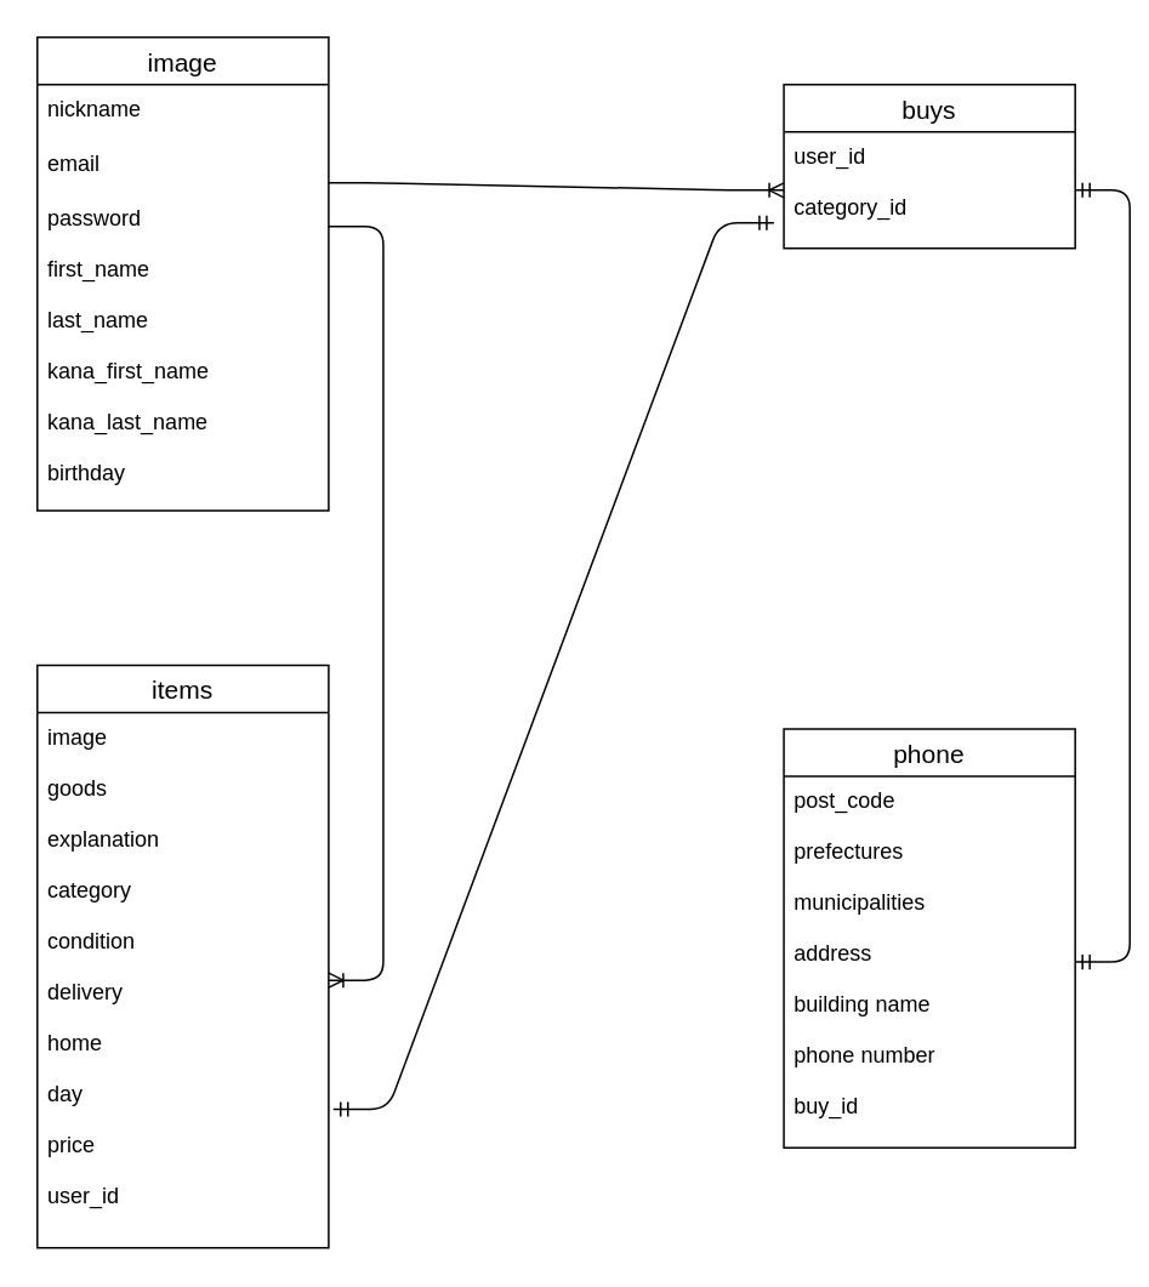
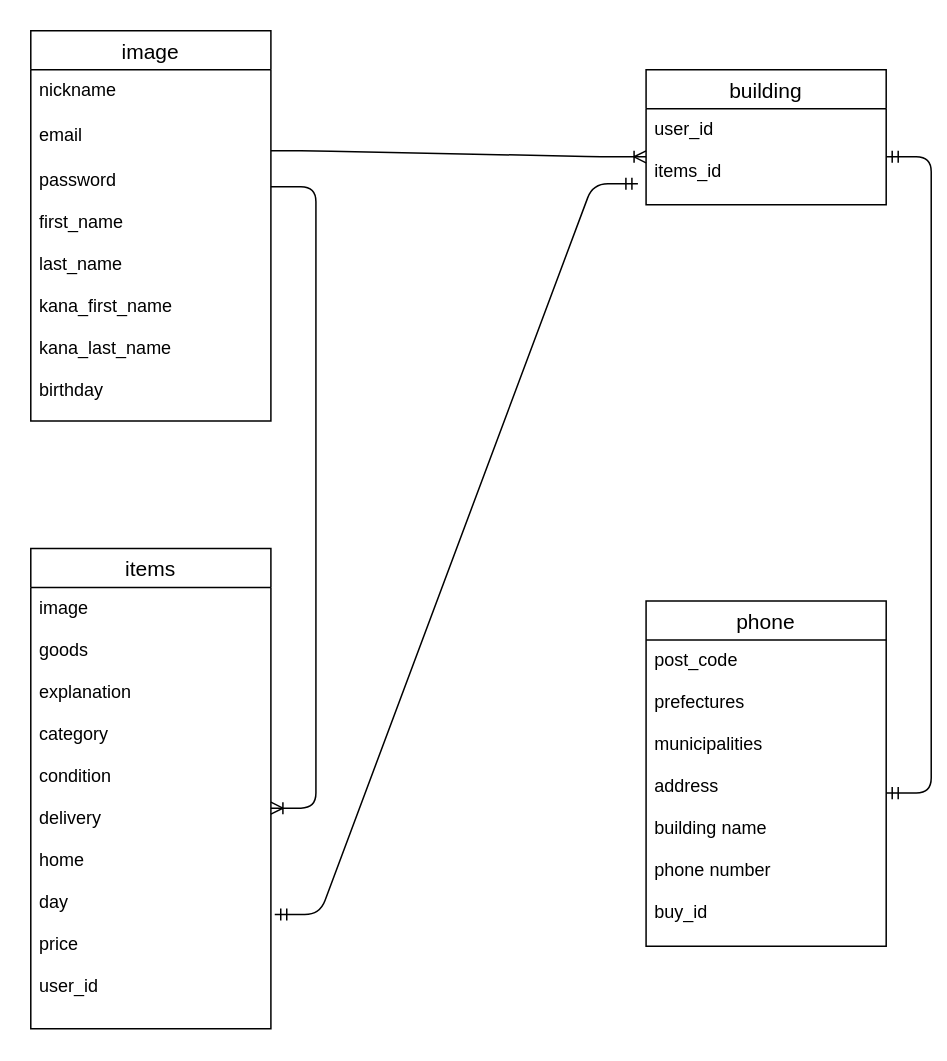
- <mxCell id="8" value="buys" style="swimlane;fontStyle=0;childLayout=stackLayout;horizontal=1;startSize=26;horizontalStack=0;resizeParent=1;resizeParentMax=0;resizeLast=0;collapsible=1;marginBottom=0;align=center;fontSize=14;" vertex="1" parent="1"><mxGeometry x="430" y="46" width="160" height="90" as="geometry" /></mxCell>
+ <mxCell id="8" value="building" style="swimlane;fontStyle=0;childLayout=stackLayout;horizontal=1;startSize=26;horizontalStack=0;resizeParent=1;resizeParentMax=0;resizeLast=0;collapsible=1;marginBottom=0;align=center;fontSize=14;" vertex="1" parent="1"><mxGeometry x="430" y="46" width="160" height="90" as="geometry" /></mxCell>
- <mxCell id="9" value="user_id&#10;&#10;category_id" style="text;strokeColor=none;fillColor=none;spacingLeft=4;spacingRight=4;overflow=hidden;rotatable=0;points=[[0,0.5],[1,0.5]];portConstraint=eastwest;fontSize=12;" vertex="1" parent="8"><mxGeometry y="26" width="160" height="64" as="geometry" /></mxCell>
+ <mxCell id="9" value="user_id&#10;&#10;items_id" style="text;strokeColor=none;fillColor=none;spacingLeft=4;spacingRight=4;overflow=hidden;rotatable=0;points=[[0,0.5],[1,0.5]];portConstraint=eastwest;fontSize=12;" vertex="1" parent="8"><mxGeometry y="26" width="160" height="64" as="geometry" /></mxCell>
